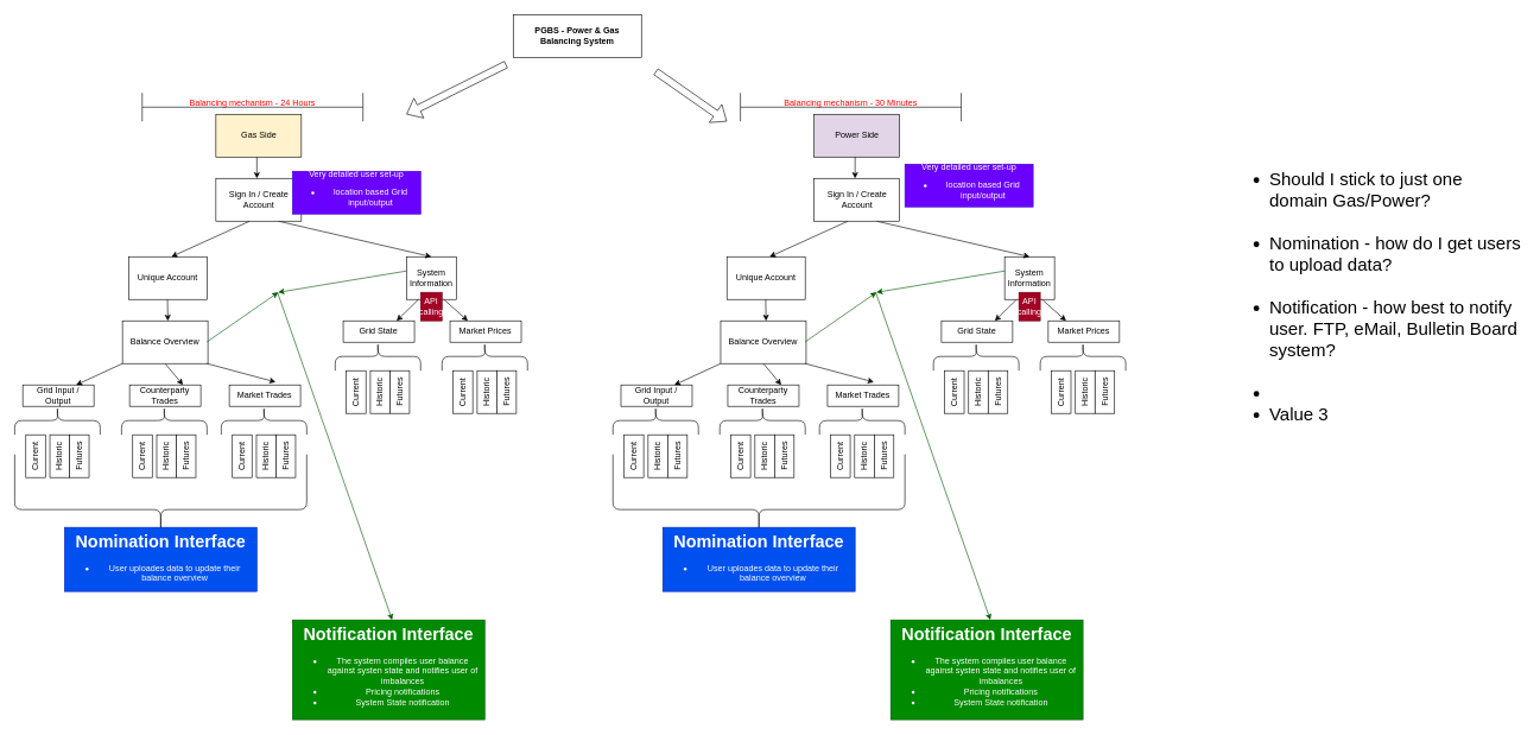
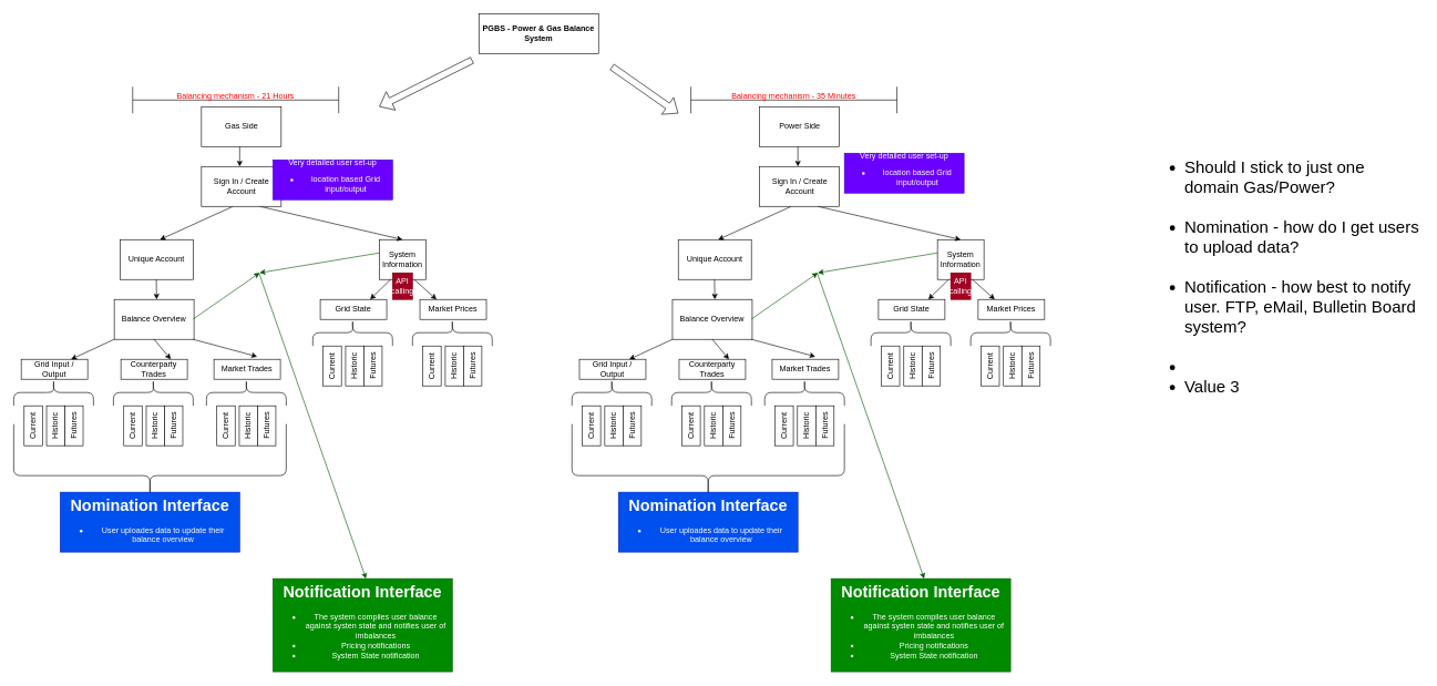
- <mxCell id="2" value="&lt;b&gt;PGBS - Power &amp;amp; Gas Balancing System&lt;/b&gt;" style="rounded=0;whiteSpace=wrap;html=1;" vertex="1" parent="1"><mxGeometry x="720" y="20" width="180" height="60" as="geometry" /></mxCell>
+ <mxCell id="2" value="&lt;b&gt;PGBS - Power &amp;amp; Gas Balance System&lt;/b&gt;" style="rounded=0;whiteSpace=wrap;html=1;" vertex="1" parent="1"><mxGeometry x="720" y="20" width="180" height="60" as="geometry" /></mxCell>
- <mxCell id="57" value="Balancing mechanism - 24 Hours" style="shape=crossbar;whiteSpace=wrap;html=1;rounded=1;verticalAlign=top;fontColor=#FF0000;" vertex="1" parent="3"><mxGeometry x="179" y="-80" width="310" height="40" as="geometry" /></mxCell>
+ <mxCell id="57" value="Balancing mechanism - 21 Hours" style="shape=crossbar;whiteSpace=wrap;html=1;rounded=1;verticalAlign=top;fontColor=#FF0000;" vertex="1" parent="3"><mxGeometry x="179" y="-80" width="310" height="40" as="geometry" /></mxCell>
- <mxCell id="114" value="Balancing mechanism - 30 Minutes&lt;div&gt;&lt;br&gt;&lt;/div&gt;" style="shape=crossbar;whiteSpace=wrap;html=1;rounded=1;verticalAlign=top;fontColor=#FF0000;" vertex="1" parent="60"><mxGeometry x="179" y="-80" width="310" height="40" as="geometry" /></mxCell>
+ <mxCell id="114" value="Balancing mechanism - 35 Minutes&lt;div&gt;&lt;br&gt;&lt;/div&gt;" style="shape=crossbar;whiteSpace=wrap;html=1;rounded=1;verticalAlign=top;fontColor=#FF0000;" vertex="1" parent="60"><mxGeometry x="179" y="-80" width="310" height="40" as="geometry" /></mxCell>
- <mxCell id="56" value="Gas Side" style="rounded=0;whiteSpace=wrap;html=1;fillColor=#fff2cc;" vertex="1" parent="3"><mxGeometry x="282.5" y="-50" width="120" height="60" as="geometry" /></mxCell>
+ <mxCell id="56" value="Gas Side" style="rounded=0;whiteSpace=wrap;html=1;" vertex="1" parent="3"><mxGeometry x="282.5" y="-50" width="120" height="60" as="geometry" /></mxCell>
- <mxCell id="113" value="Power Side" style="rounded=0;whiteSpace=wrap;html=1;fillColor=#e1d5e7;" vertex="1" parent="60"><mxGeometry x="282.5" y="-50" width="120" height="60" as="geometry" /></mxCell>
+ <mxCell id="113" value="Power Side" style="rounded=0;whiteSpace=wrap;html=1;" vertex="1" parent="60"><mxGeometry x="282.5" y="-50" width="120" height="60" as="geometry" /></mxCell>
